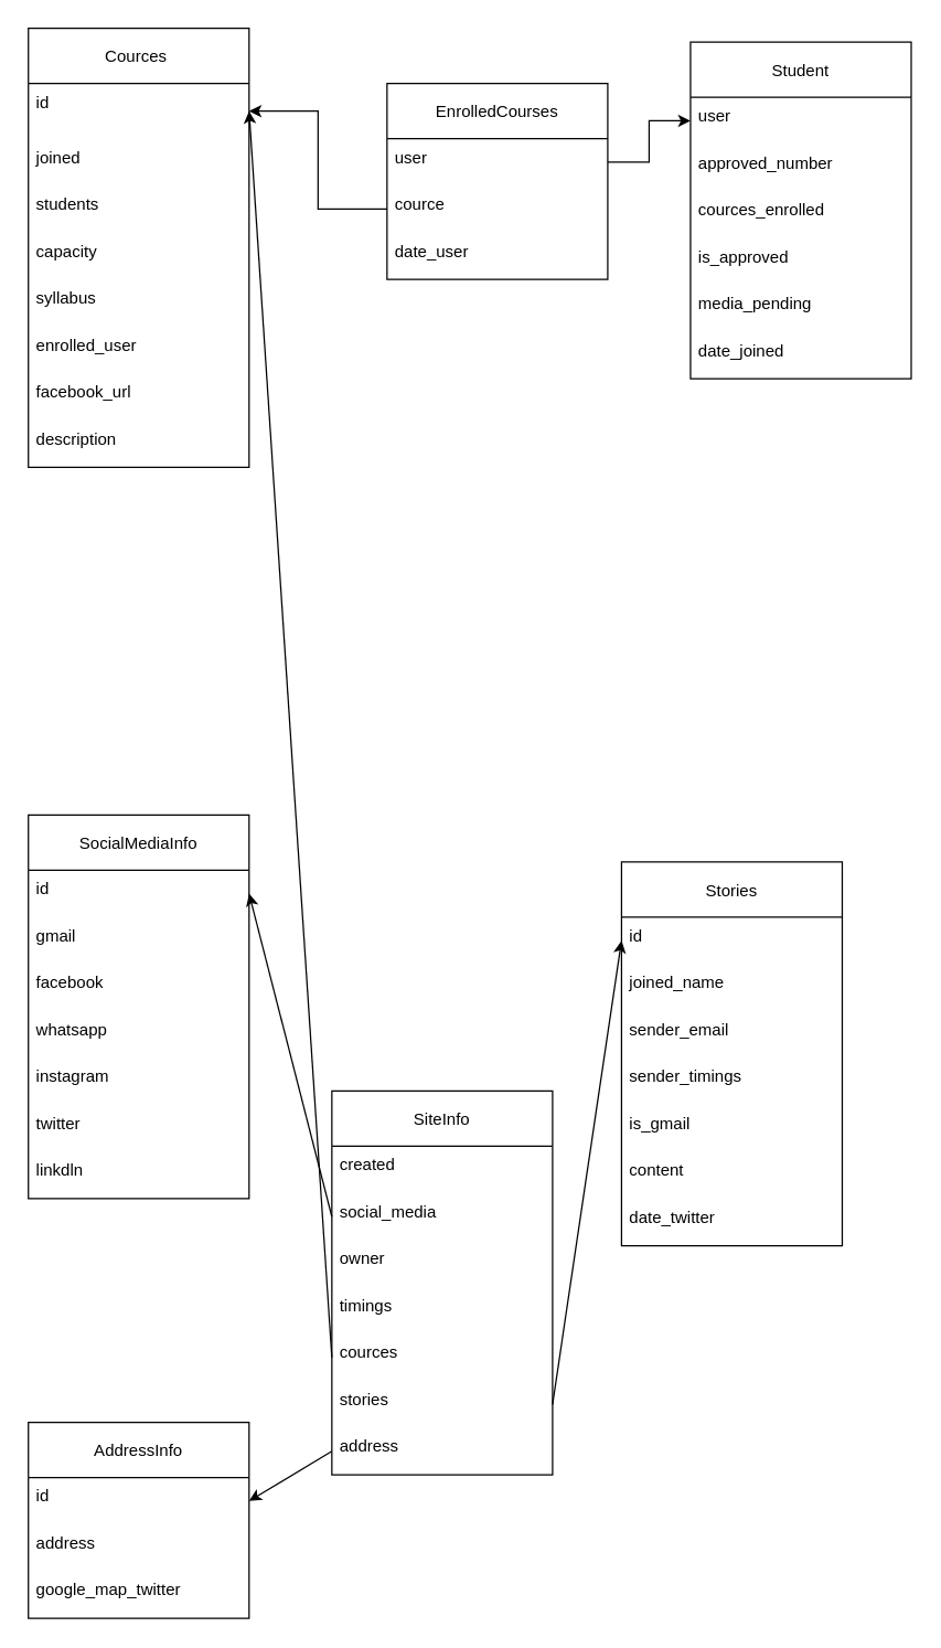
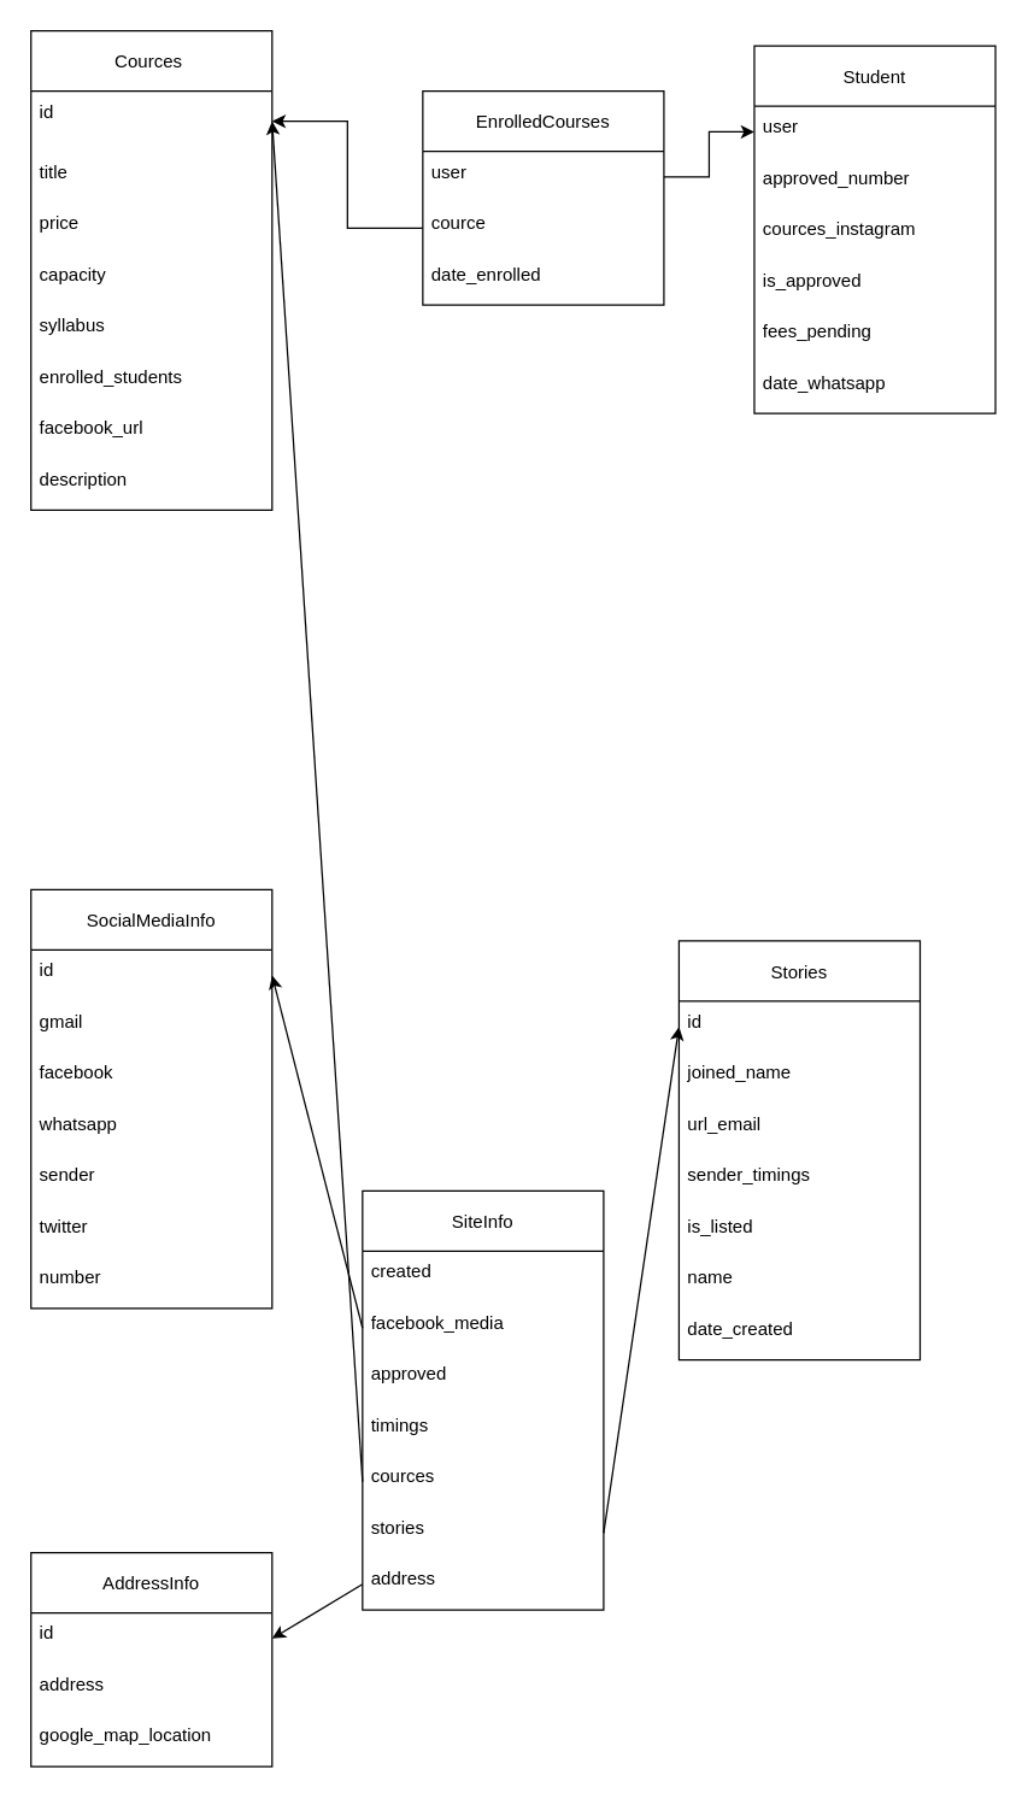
- <mxCell id="4" value="joined" style="text;strokeColor=none;fillColor=none;align=left;verticalAlign=top;spacingLeft=4;spacingRight=4;overflow=hidden;rotatable=0;points=[[0,0.5],[1,0.5]];portConstraint=eastwest;" parent="2" vertex="1"><mxGeometry y="80" width="160" height="34" as="geometry" /></mxCell>
+ <mxCell id="4" value="title" style="text;strokeColor=none;fillColor=none;align=left;verticalAlign=top;spacingLeft=4;spacingRight=4;overflow=hidden;rotatable=0;points=[[0,0.5],[1,0.5]];portConstraint=eastwest;" parent="2" vertex="1"><mxGeometry y="80" width="160" height="34" as="geometry" /></mxCell>
- <mxCell id="5" value="students" style="text;strokeColor=none;fillColor=none;align=left;verticalAlign=top;spacingLeft=4;spacingRight=4;overflow=hidden;rotatable=0;points=[[0,0.5],[1,0.5]];portConstraint=eastwest;" parent="2" vertex="1"><mxGeometry y="114" width="160" height="34" as="geometry" /></mxCell>
+ <mxCell id="5" value="price" style="text;strokeColor=none;fillColor=none;align=left;verticalAlign=top;spacingLeft=4;spacingRight=4;overflow=hidden;rotatable=0;points=[[0,0.5],[1,0.5]];portConstraint=eastwest;" parent="2" vertex="1"><mxGeometry y="114" width="160" height="34" as="geometry" /></mxCell>
- <mxCell id="14" value="cources_enrolled" style="text;strokeColor=none;fillColor=none;align=left;verticalAlign=top;spacingLeft=4;spacingRight=4;overflow=hidden;rotatable=0;points=[[0,0.5],[1,0.5]];portConstraint=eastwest;" parent="11" vertex="1"><mxGeometry y="108" width="160" height="34" as="geometry" /></mxCell>
+ <mxCell id="14" value="cources_instagram" style="text;strokeColor=none;fillColor=none;align=left;verticalAlign=top;spacingLeft=4;spacingRight=4;overflow=hidden;rotatable=0;points=[[0,0.5],[1,0.5]];portConstraint=eastwest;" parent="11" vertex="1"><mxGeometry y="108" width="160" height="34" as="geometry" /></mxCell>
- <mxCell id="21" value="date_user" style="text;strokeColor=none;fillColor=none;align=left;verticalAlign=top;spacingLeft=4;spacingRight=4;overflow=hidden;rotatable=0;points=[[0,0.5],[1,0.5]];portConstraint=eastwest;" parent="18" vertex="1"><mxGeometry y="108" width="160" height="34" as="geometry" /></mxCell>
+ <mxCell id="21" value="date_enrolled" style="text;strokeColor=none;fillColor=none;align=left;verticalAlign=top;spacingLeft=4;spacingRight=4;overflow=hidden;rotatable=0;points=[[0,0.5],[1,0.5]];portConstraint=eastwest;" parent="18" vertex="1"><mxGeometry y="108" width="160" height="34" as="geometry" /></mxCell>
- <mxCell id="16" value="media_pending" style="text;strokeColor=none;fillColor=none;align=left;verticalAlign=top;spacingLeft=4;spacingRight=4;overflow=hidden;rotatable=0;points=[[0,0.5],[1,0.5]];portConstraint=eastwest;" parent="11" vertex="1"><mxGeometry y="176" width="160" height="34" as="geometry" /></mxCell>
+ <mxCell id="16" value="fees_pending" style="text;strokeColor=none;fillColor=none;align=left;verticalAlign=top;spacingLeft=4;spacingRight=4;overflow=hidden;rotatable=0;points=[[0,0.5],[1,0.5]];portConstraint=eastwest;" parent="11" vertex="1"><mxGeometry y="176" width="160" height="34" as="geometry" /></mxCell>
- <mxCell id="8" value="enrolled_user" style="text;strokeColor=none;fillColor=none;align=left;verticalAlign=top;spacingLeft=4;spacingRight=4;overflow=hidden;rotatable=0;points=[[0,0.5],[1,0.5]];portConstraint=eastwest;" parent="2" vertex="1"><mxGeometry y="216" width="160" height="34" as="geometry" /></mxCell>
+ <mxCell id="8" value="enrolled_students" style="text;strokeColor=none;fillColor=none;align=left;verticalAlign=top;spacingLeft=4;spacingRight=4;overflow=hidden;rotatable=0;points=[[0,0.5],[1,0.5]];portConstraint=eastwest;" parent="2" vertex="1"><mxGeometry y="216" width="160" height="34" as="geometry" /></mxCell>
- <mxCell id="17" value="date_joined" style="text;strokeColor=none;fillColor=none;align=left;verticalAlign=top;spacingLeft=4;spacingRight=4;overflow=hidden;rotatable=0;points=[[0,0.5],[1,0.5]];portConstraint=eastwest;" parent="11" vertex="1"><mxGeometry y="210" width="160" height="34" as="geometry" /></mxCell>
+ <mxCell id="17" value="date_whatsapp" style="text;strokeColor=none;fillColor=none;align=left;verticalAlign=top;spacingLeft=4;spacingRight=4;overflow=hidden;rotatable=0;points=[[0,0.5],[1,0.5]];portConstraint=eastwest;" parent="11" vertex="1"><mxGeometry y="210" width="160" height="34" as="geometry" /></mxCell>
- <mxCell id="47" value="sender_email" style="text;strokeColor=none;fillColor=none;align=left;verticalAlign=top;spacingLeft=4;spacingRight=4;overflow=hidden;rotatable=0;points=[[0,0.5],[1,0.5]];portConstraint=eastwest;" vertex="1" parent="44"><mxGeometry y="108" width="160" height="34" as="geometry" /></mxCell>
+ <mxCell id="47" value="url_email" style="text;strokeColor=none;fillColor=none;align=left;verticalAlign=top;spacingLeft=4;spacingRight=4;overflow=hidden;rotatable=0;points=[[0,0.5],[1,0.5]];portConstraint=eastwest;" vertex="1" parent="44"><mxGeometry y="108" width="160" height="34" as="geometry" /></mxCell>
- <mxCell id="37" value="instagram" style="text;strokeColor=none;fillColor=none;align=left;verticalAlign=top;spacingLeft=4;spacingRight=4;overflow=hidden;rotatable=0;points=[[0,0.5],[1,0.5]];portConstraint=eastwest;" vertex="1" parent="32"><mxGeometry y="176" width="160" height="34" as="geometry" /></mxCell>
+ <mxCell id="37" value="sender" style="text;strokeColor=none;fillColor=none;align=left;verticalAlign=top;spacingLeft=4;spacingRight=4;overflow=hidden;rotatable=0;points=[[0,0.5],[1,0.5]];portConstraint=eastwest;" vertex="1" parent="32"><mxGeometry y="176" width="160" height="34" as="geometry" /></mxCell>
- <mxCell id="49" value="is_gmail" style="text;strokeColor=none;fillColor=none;align=left;verticalAlign=top;spacingLeft=4;spacingRight=4;overflow=hidden;rotatable=0;points=[[0,0.5],[1,0.5]];portConstraint=eastwest;" vertex="1" parent="44"><mxGeometry y="176" width="160" height="34" as="geometry" /></mxCell>
+ <mxCell id="49" value="is_listed" style="text;strokeColor=none;fillColor=none;align=left;verticalAlign=top;spacingLeft=4;spacingRight=4;overflow=hidden;rotatable=0;points=[[0,0.5],[1,0.5]];portConstraint=eastwest;" vertex="1" parent="44"><mxGeometry y="176" width="160" height="34" as="geometry" /></mxCell>
- <mxCell id="39" value="linkdln" style="text;strokeColor=none;fillColor=none;align=left;verticalAlign=top;spacingLeft=4;spacingRight=4;overflow=hidden;rotatable=0;points=[[0,0.5],[1,0.5]];portConstraint=eastwest;" vertex="1" parent="32"><mxGeometry y="244" width="160" height="34" as="geometry" /></mxCell>
+ <mxCell id="39" value="number" style="text;strokeColor=none;fillColor=none;align=left;verticalAlign=top;spacingLeft=4;spacingRight=4;overflow=hidden;rotatable=0;points=[[0,0.5],[1,0.5]];portConstraint=eastwest;" vertex="1" parent="32"><mxGeometry y="244" width="160" height="34" as="geometry" /></mxCell>
- <mxCell id="50" value="content" style="text;strokeColor=none;fillColor=none;align=left;verticalAlign=top;spacingLeft=4;spacingRight=4;overflow=hidden;rotatable=0;points=[[0,0.5],[1,0.5]];portConstraint=eastwest;" vertex="1" parent="44"><mxGeometry y="210" width="160" height="34" as="geometry" /></mxCell>
+ <mxCell id="50" value="name" style="text;strokeColor=none;fillColor=none;align=left;verticalAlign=top;spacingLeft=4;spacingRight=4;overflow=hidden;rotatable=0;points=[[0,0.5],[1,0.5]];portConstraint=eastwest;" vertex="1" parent="44"><mxGeometry y="210" width="160" height="34" as="geometry" /></mxCell>
- <mxCell id="26" value="social_media" style="text;strokeColor=none;fillColor=none;align=left;verticalAlign=top;spacingLeft=4;spacingRight=4;overflow=hidden;rotatable=0;points=[[0,0.5],[1,0.5]];portConstraint=eastwest;" vertex="1" parent="24"><mxGeometry y="74" width="160" height="34" as="geometry" /></mxCell>
+ <mxCell id="26" value="facebook_media" style="text;strokeColor=none;fillColor=none;align=left;verticalAlign=top;spacingLeft=4;spacingRight=4;overflow=hidden;rotatable=0;points=[[0,0.5],[1,0.5]];portConstraint=eastwest;" vertex="1" parent="24"><mxGeometry y="74" width="160" height="34" as="geometry" /></mxCell>
- <mxCell id="51" value="date_twitter" style="text;strokeColor=none;fillColor=none;align=left;verticalAlign=top;spacingLeft=4;spacingRight=4;overflow=hidden;rotatable=0;points=[[0,0.5],[1,0.5]];portConstraint=eastwest;" vertex="1" parent="44"><mxGeometry y="244" width="160" height="34" as="geometry" /></mxCell>
+ <mxCell id="51" value="date_created" style="text;strokeColor=none;fillColor=none;align=left;verticalAlign=top;spacingLeft=4;spacingRight=4;overflow=hidden;rotatable=0;points=[[0,0.5],[1,0.5]];portConstraint=eastwest;" vertex="1" parent="44"><mxGeometry y="244" width="160" height="34" as="geometry" /></mxCell>
- <mxCell id="27" value="owner" style="text;strokeColor=none;fillColor=none;align=left;verticalAlign=top;spacingLeft=4;spacingRight=4;overflow=hidden;rotatable=0;points=[[0,0.5],[1,0.5]];portConstraint=eastwest;" vertex="1" parent="24"><mxGeometry y="108" width="160" height="34" as="geometry" /></mxCell>
+ <mxCell id="27" value="approved" style="text;strokeColor=none;fillColor=none;align=left;verticalAlign=top;spacingLeft=4;spacingRight=4;overflow=hidden;rotatable=0;points=[[0,0.5],[1,0.5]];portConstraint=eastwest;" vertex="1" parent="24"><mxGeometry y="108" width="160" height="34" as="geometry" /></mxCell>
- <mxCell id="43" value="google_map_twitter" style="text;strokeColor=none;fillColor=none;align=left;verticalAlign=top;spacingLeft=4;spacingRight=4;overflow=hidden;rotatable=0;points=[[0,0.5],[1,0.5]];portConstraint=eastwest;" vertex="1" parent="40"><mxGeometry y="108" width="160" height="34" as="geometry" /></mxCell>
+ <mxCell id="43" value="google_map_location" style="text;strokeColor=none;fillColor=none;align=left;verticalAlign=top;spacingLeft=4;spacingRight=4;overflow=hidden;rotatable=0;points=[[0,0.5],[1,0.5]];portConstraint=eastwest;" vertex="1" parent="40"><mxGeometry y="108" width="160" height="34" as="geometry" /></mxCell>
